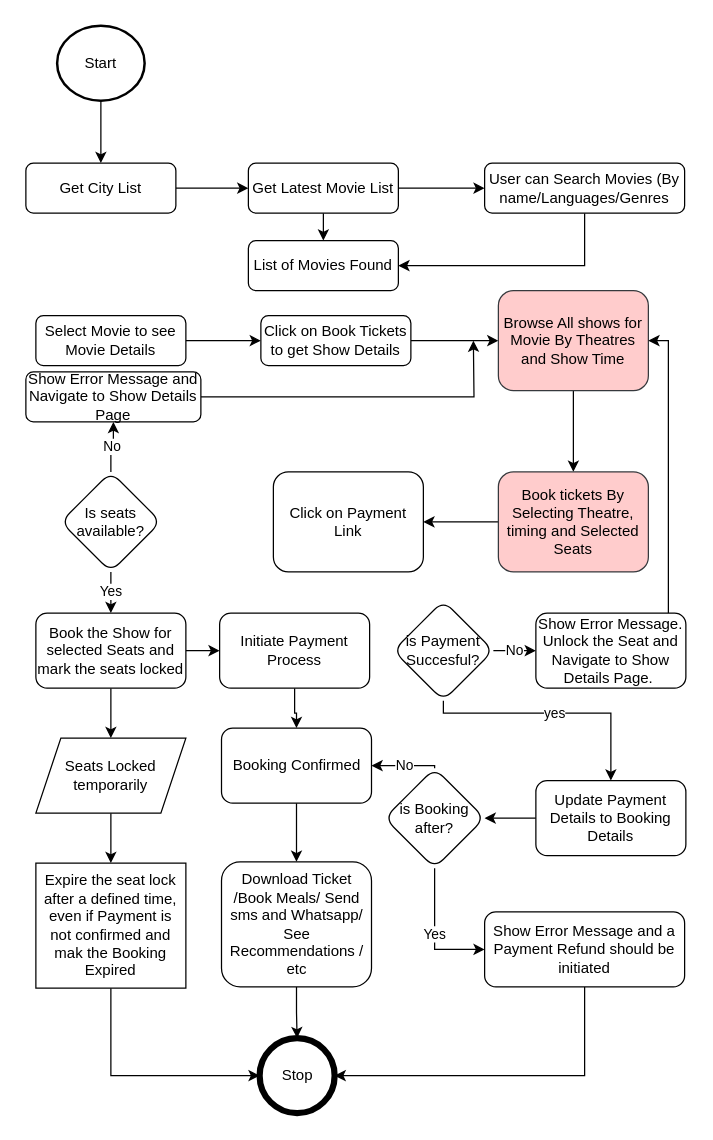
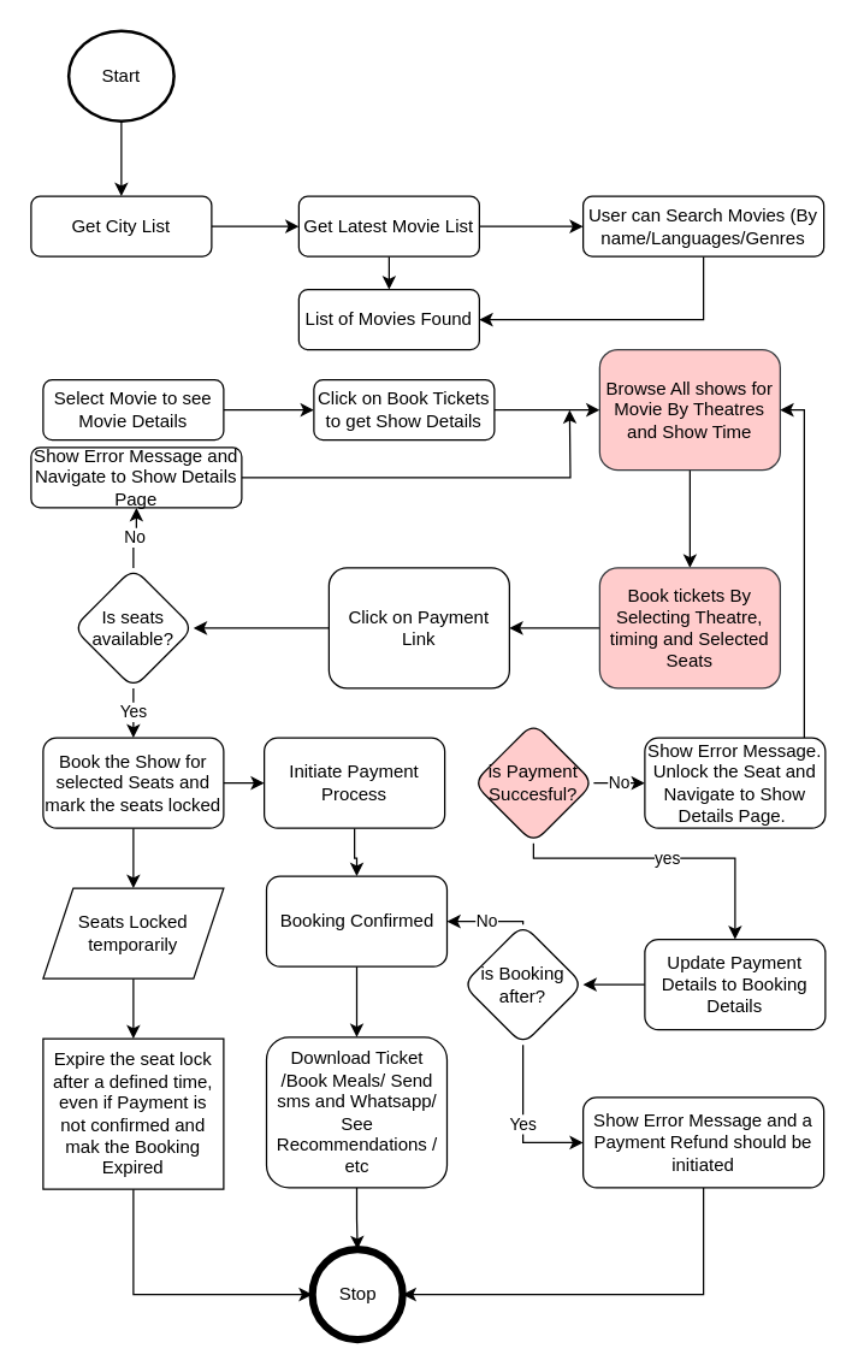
+ <mxCell id="20" value="" style="edgeStyle=orthogonalEdgeStyle;rounded=0;orthogonalLoop=1;jettySize=auto;html=1;" edge="1" parent="1" source="21" target="24"><mxGeometry relative="1" as="geometry" /></mxCell>
- <mxCell id="32" value="is Payment Succesful?" style="rhombus;whiteSpace=wrap;html=1;rounded=1;glass=0;strokeWidth=1;shadow=0;" vertex="1" parent="1"><mxGeometry x="314" y="480" width="80" height="80" as="geometry" /></mxCell>
+ <mxCell id="32" value="is Payment Succesful?" style="rhombus;whiteSpace=wrap;html=1;rounded=1;glass=0;strokeWidth=1;shadow=0;fillColor=#ffcccc;" vertex="1" parent="1"><mxGeometry x="314" y="480" width="80" height="80" as="geometry" /></mxCell>
